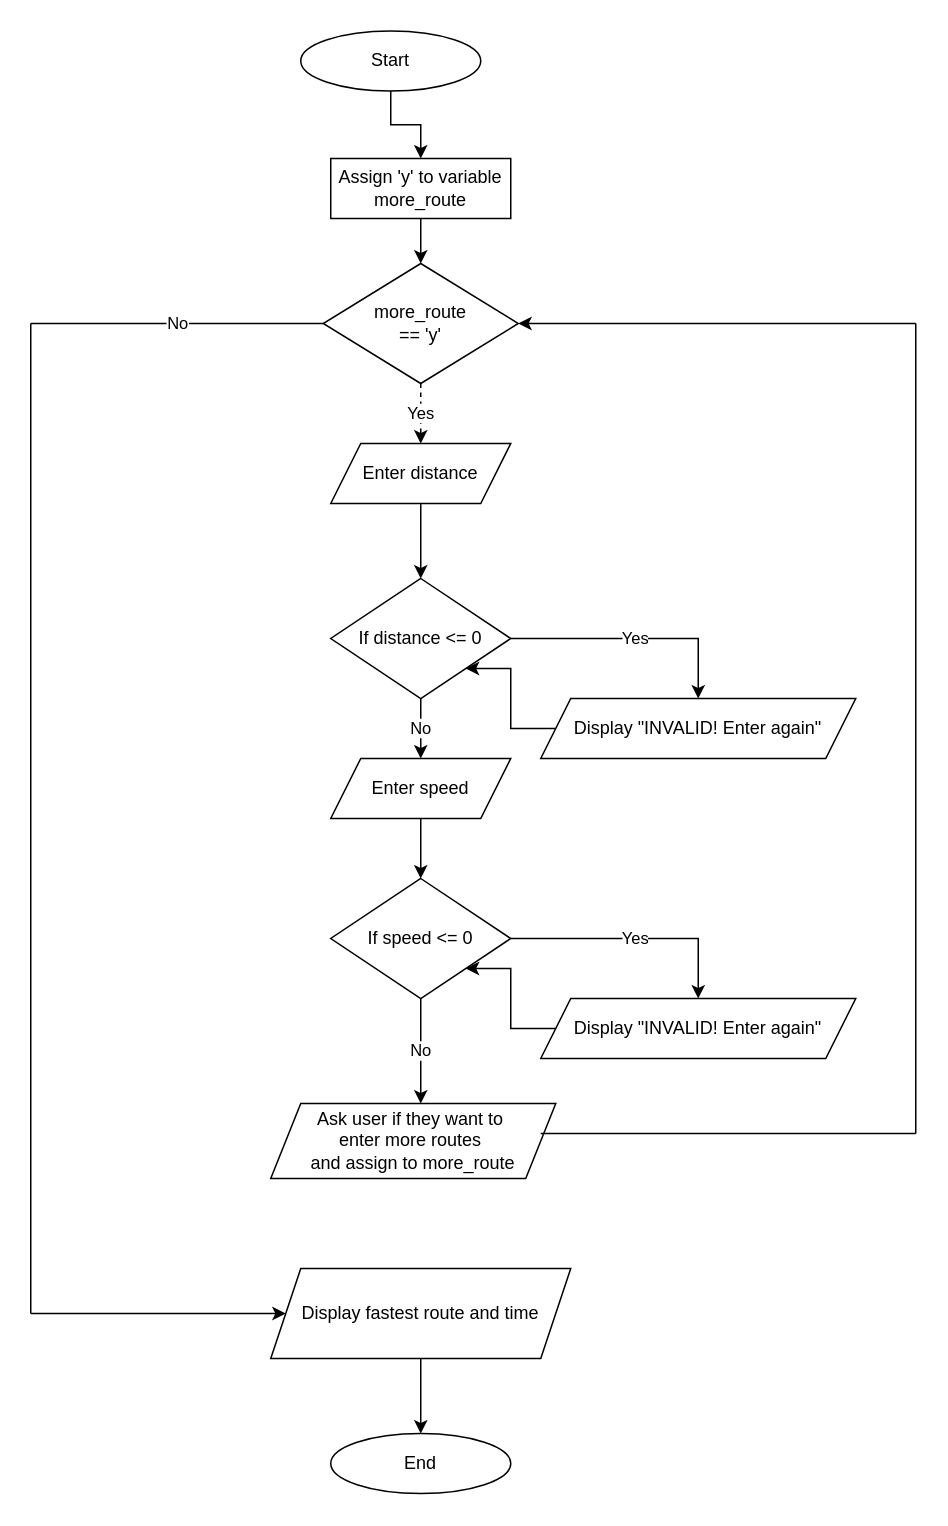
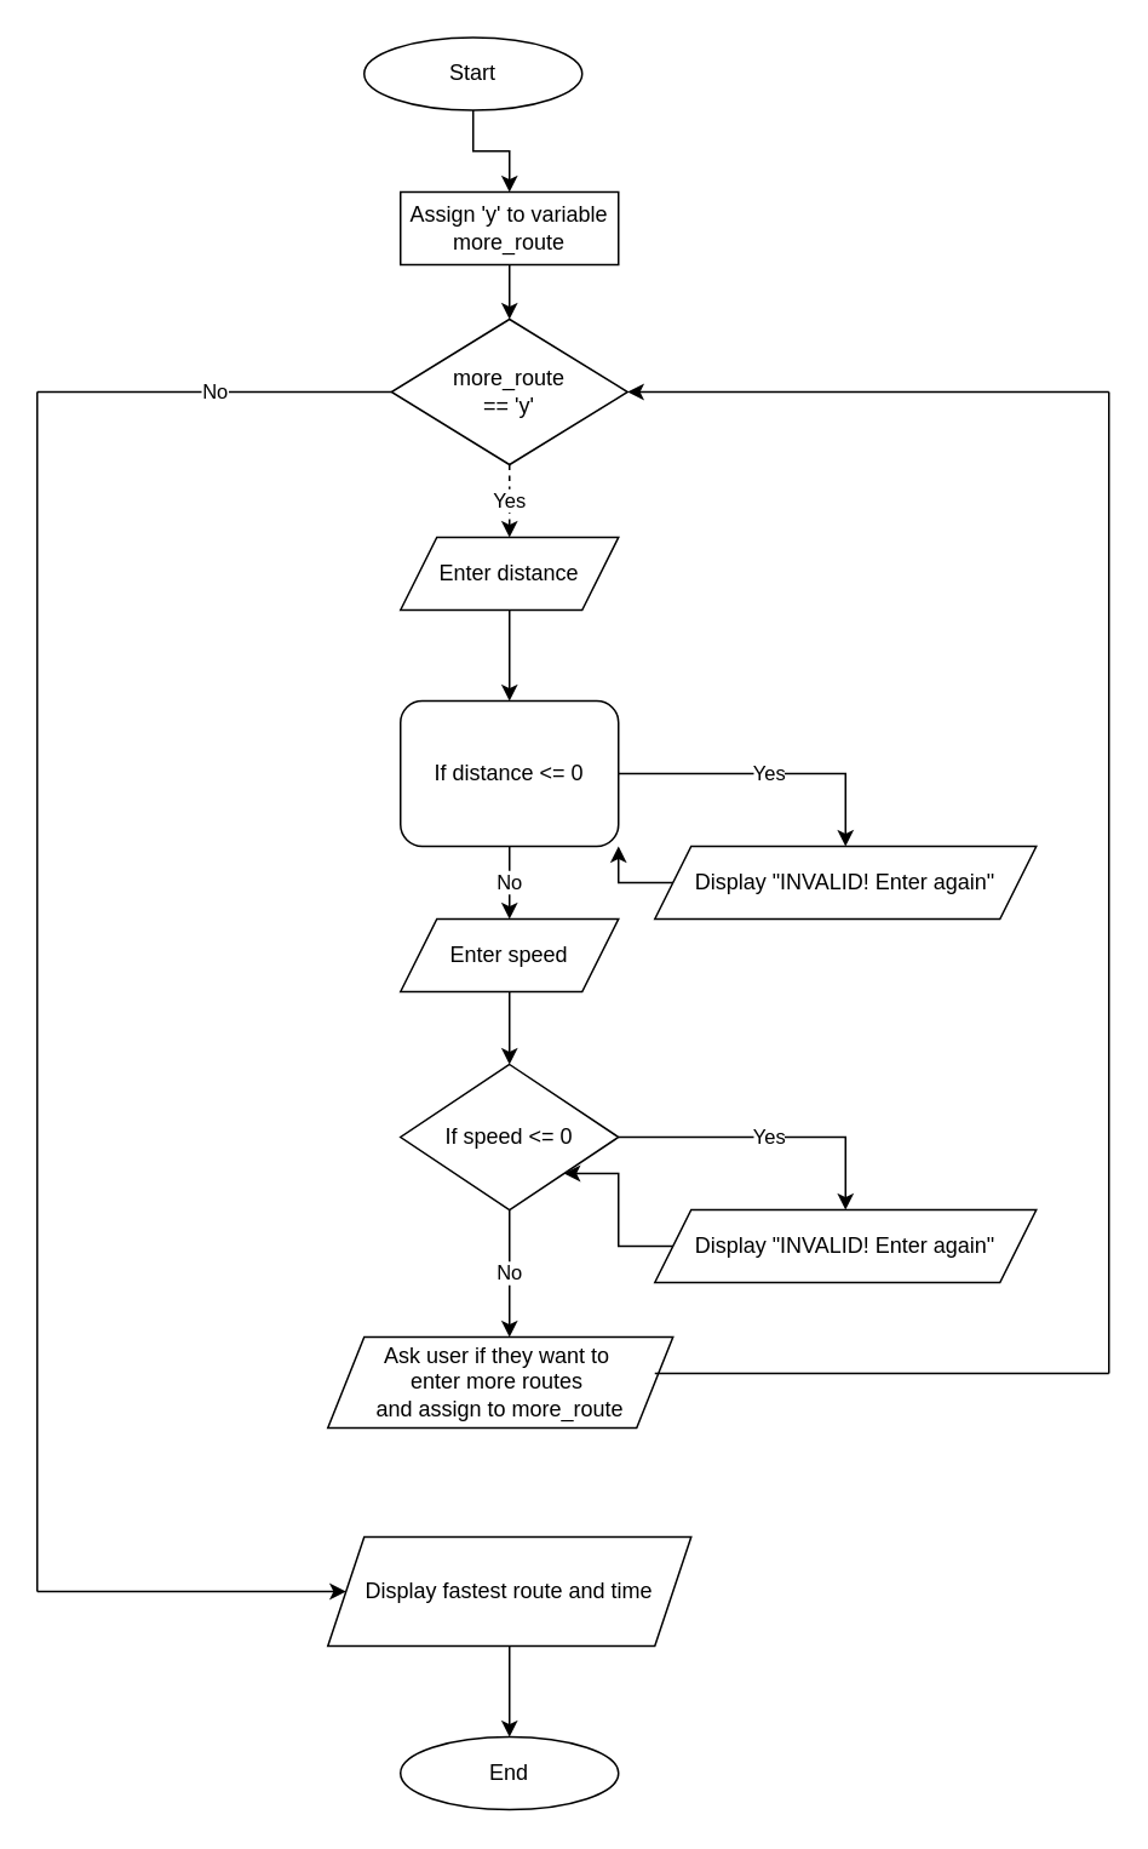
- <mxCell id="8" value="If distance &amp;lt;= 0" style="rhombus;whiteSpace=wrap;html=1;" parent="1" vertex="1"><mxGeometry x="220" y="385" width="120" height="80" as="geometry" /></mxCell>
+ <mxCell id="8" value="If distance &amp;lt;= 0" style="whiteSpace=wrap;html=1;rounded=1;" parent="1" vertex="1"><mxGeometry x="220" y="385" width="120" height="80" as="geometry" /></mxCell>
